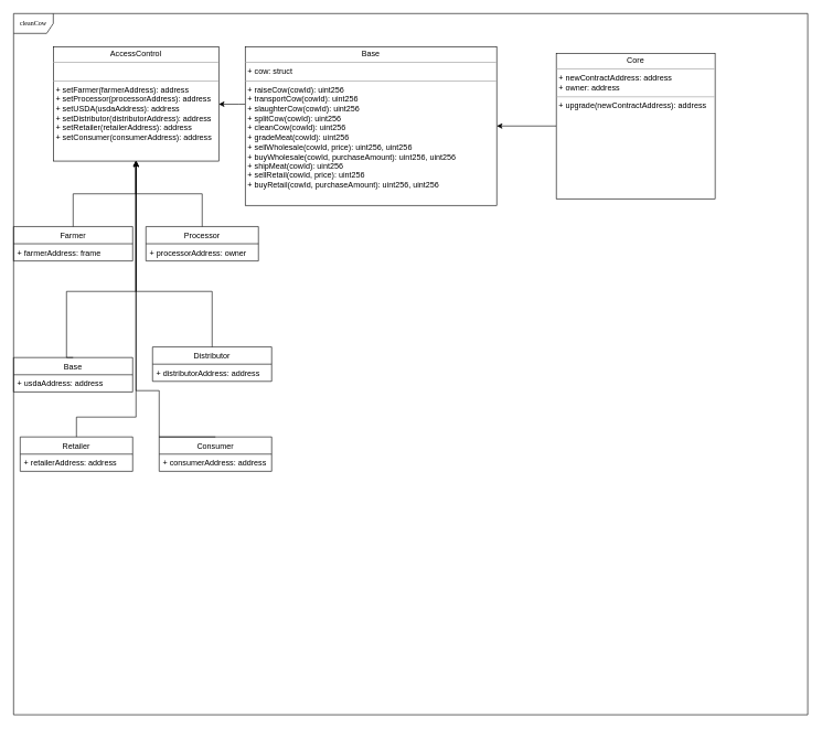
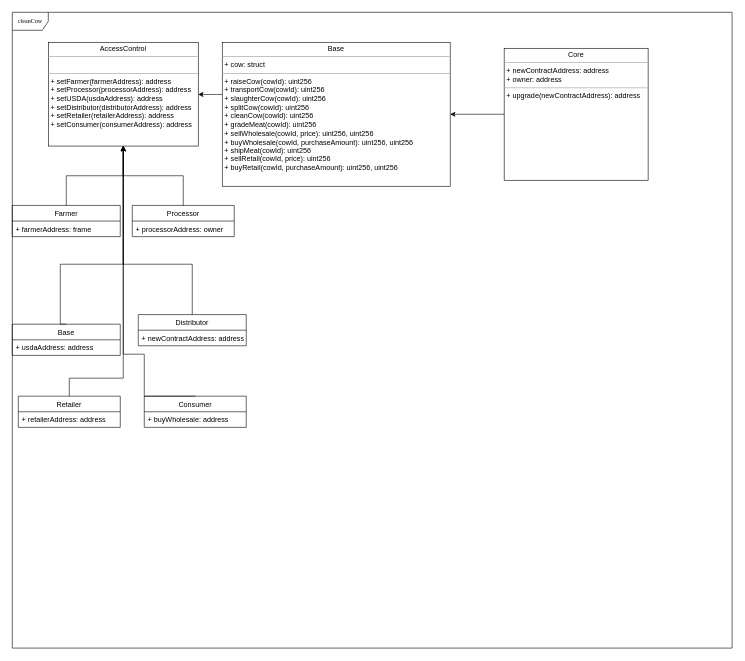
- <mxCell id="19" value="+ distributorAddress: address" style="text;strokeColor=none;fillColor=none;align=left;verticalAlign=top;spacingLeft=4;spacingRight=4;overflow=hidden;rotatable=0;points=[[0,0.5],[1,0.5]];portConstraint=eastwest;" parent="18" vertex="1"><mxGeometry y="26" width="180" height="26" as="geometry" /></mxCell>
+ <mxCell id="19" value="+ newContractAddress: address" style="text;strokeColor=none;fillColor=none;align=left;verticalAlign=top;spacingLeft=4;spacingRight=4;overflow=hidden;rotatable=0;points=[[0,0.5],[1,0.5]];portConstraint=eastwest;" parent="18" vertex="1"><mxGeometry y="26" width="180" height="26" as="geometry" /></mxCell>
- <mxCell id="23" value="+ consumerAddress: address" style="text;strokeColor=none;fillColor=none;align=left;verticalAlign=top;spacingLeft=4;spacingRight=4;overflow=hidden;rotatable=0;points=[[0,0.5],[1,0.5]];portConstraint=eastwest;" parent="22" vertex="1"><mxGeometry y="26" width="170" height="26" as="geometry" /></mxCell>
+ <mxCell id="23" value="+ buyWholesale: address" style="text;strokeColor=none;fillColor=none;align=left;verticalAlign=top;spacingLeft=4;spacingRight=4;overflow=hidden;rotatable=0;points=[[0,0.5],[1,0.5]];portConstraint=eastwest;" parent="22" vertex="1"><mxGeometry y="26" width="170" height="26" as="geometry" /></mxCell>
